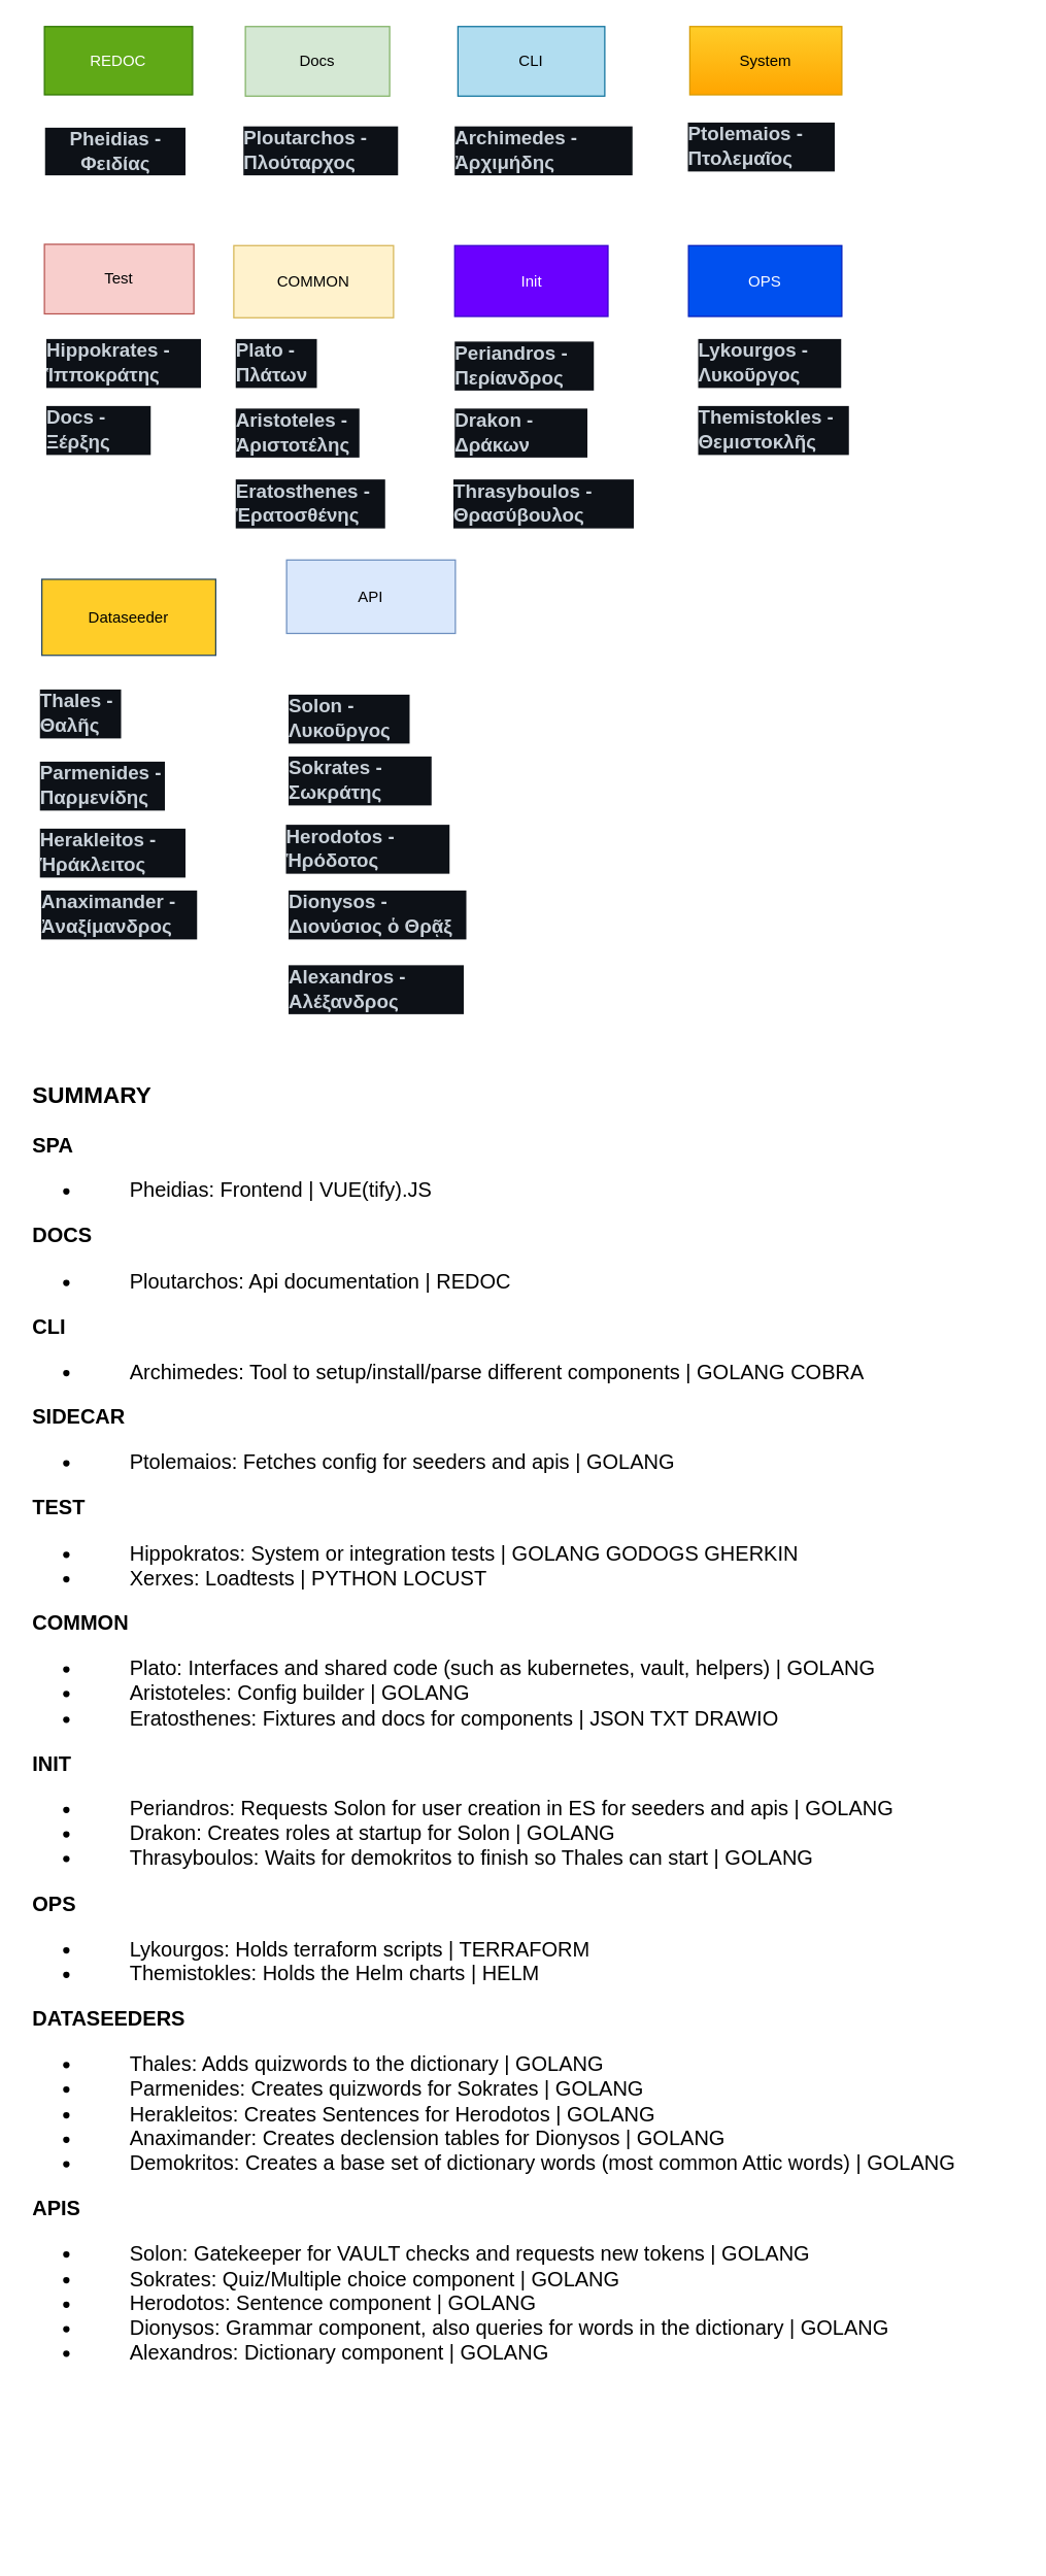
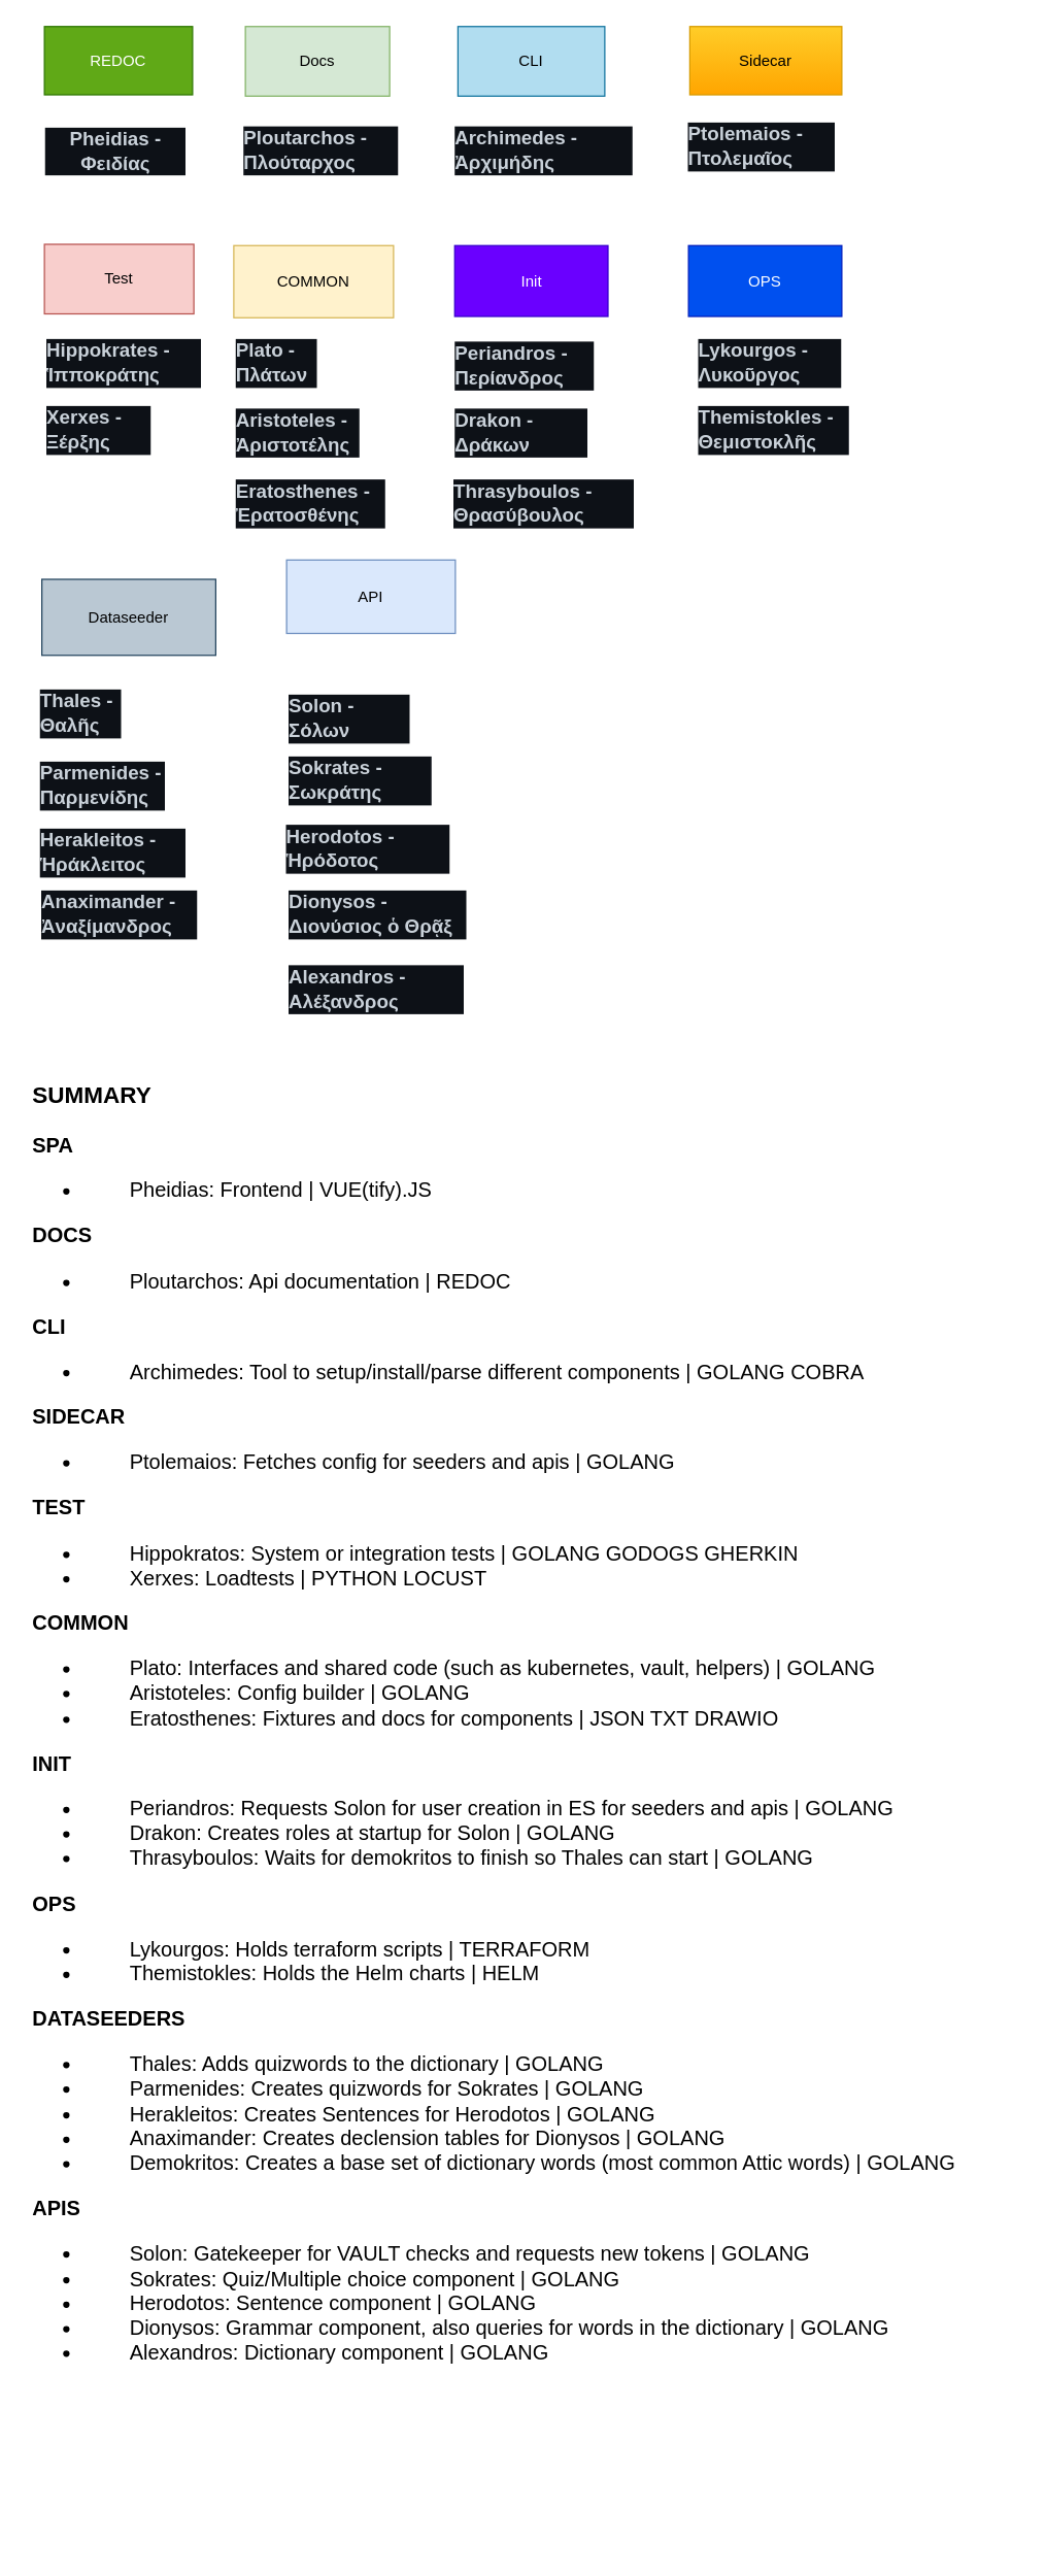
- <mxCell id="8" value="System" style="rounded=0;whiteSpace=wrap;html=1;fillColor=#ffcd28;strokeColor=#d79b00;gradientColor=#ffa500;" vertex="1" parent="1"><mxGeometry x="535" y="20" width="118" height="53" as="geometry" /></mxCell>
+ <mxCell id="8" value="Sidecar" style="rounded=0;whiteSpace=wrap;html=1;fillColor=#ffcd28;strokeColor=#d79b00;gradientColor=#ffa500;" vertex="1" parent="1"><mxGeometry x="535" y="20" width="118" height="53" as="geometry" /></mxCell>
- <mxCell id="13" value="&lt;meta charset=&quot;utf-8&quot;&gt;&lt;h3 dir=&quot;auto&quot; style=&quot;box-sizing: border-box; margin-top: 24px; margin-bottom: 16px; font-size: 1.25em; font-weight: 600; line-height: 1.25; color: rgb(201, 209, 217); font-style: normal; letter-spacing: normal; text-indent: 0px; text-transform: none; word-spacing: 0px; background-color: rgb(13, 17, 23);&quot;&gt;Docs - Ξέρξης&lt;/h3&gt;" style="text;whiteSpace=wrap;html=1;" vertex="1" parent="1"><mxGeometry x="34" y="284" width="83" height="73" as="geometry" /></mxCell>
+ <mxCell id="13" value="&lt;meta charset=&quot;utf-8&quot;&gt;&lt;h3 dir=&quot;auto&quot; style=&quot;box-sizing: border-box; margin-top: 24px; margin-bottom: 16px; font-size: 1.25em; font-weight: 600; line-height: 1.25; color: rgb(201, 209, 217); font-style: normal; letter-spacing: normal; text-indent: 0px; text-transform: none; word-spacing: 0px; background-color: rgb(13, 17, 23);&quot;&gt;Xerxes - Ξέρξης&lt;/h3&gt;" style="text;whiteSpace=wrap;html=1;" vertex="1" parent="1"><mxGeometry x="34" y="284" width="83" height="73" as="geometry" /></mxCell>
- <mxCell id="4" value="Dataseeder" style="rounded=0;whiteSpace=wrap;html=1;fillColor=#ffcd28;strokeColor=#23445d;" vertex="1" parent="1"><mxGeometry x="32" y="449" width="135" height="59" as="geometry" /></mxCell>
+ <mxCell id="4" value="Dataseeder" style="rounded=0;whiteSpace=wrap;html=1;fillColor=#bac8d3;strokeColor=#23445d;" vertex="1" parent="1"><mxGeometry x="32" y="449" width="135" height="59" as="geometry" /></mxCell>
- <mxCell id="30" value="&lt;meta charset=&quot;utf-8&quot;&gt;&lt;h3 dir=&quot;auto&quot; style=&quot;box-sizing: border-box; margin-top: 24px; margin-bottom: 16px; font-size: 1.25em; font-weight: 600; line-height: 1.25; color: rgb(201, 209, 217); font-style: normal; letter-spacing: normal; text-indent: 0px; text-transform: none; word-spacing: 0px; background-color: rgb(13, 17, 23);&quot;&gt;Solon - Λυκοῦργος&lt;/h3&gt;" style="text;whiteSpace=wrap;html=1;" vertex="1" parent="1"><mxGeometry x="222" y="508" width="96" height="76" as="geometry" /></mxCell>
+ <mxCell id="30" value="&lt;meta charset=&quot;utf-8&quot;&gt;&lt;h3 dir=&quot;auto&quot; style=&quot;box-sizing: border-box; margin-top: 24px; margin-bottom: 16px; font-size: 1.25em; font-weight: 600; line-height: 1.25; color: rgb(201, 209, 217); font-style: normal; letter-spacing: normal; text-indent: 0px; text-transform: none; word-spacing: 0px; background-color: rgb(13, 17, 23);&quot;&gt;Solon - Σόλων&lt;/h3&gt;" style="text;whiteSpace=wrap;html=1;" vertex="1" parent="1"><mxGeometry x="222" y="508" width="96" height="76" as="geometry" /></mxCell>
